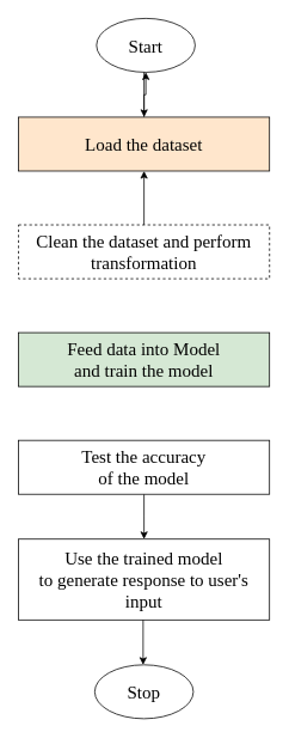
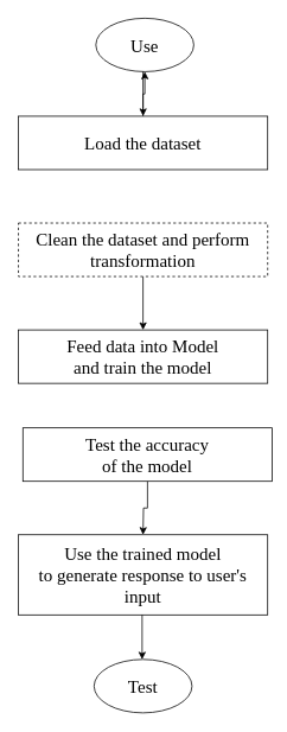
- <mxCell id="2" value="&lt;font style=&quot;font-size: 20px;&quot; face=&quot;Times New Roman&quot;&gt;Start&lt;/font&gt;" style="ellipse;whiteSpace=wrap;html=1;" parent="1" vertex="1"><mxGeometry x="107" y="20" width="110" height="60" as="geometry" /></mxCell>
+ <mxCell id="2" value="&lt;font style=&quot;font-size: 20px;&quot; face=&quot;Times New Roman&quot;&gt;Use&lt;/font&gt;" style="ellipse;whiteSpace=wrap;html=1;" parent="1" vertex="1"><mxGeometry x="107" y="20" width="110" height="60" as="geometry" /></mxCell>
- <mxCell id="6" value="&lt;font face=&quot;Times New Roman&quot; style=&quot;font-size: 20px;&quot;&gt;Load the dataset&lt;br&gt;&lt;/font&gt;" style="rounded=0;whiteSpace=wrap;html=1;fillColor=#ffe6cc;" parent="1" vertex="1"><mxGeometry x="20" y="130" width="280" height="60" as="geometry" /></mxCell>
+ <mxCell id="6" value="&lt;font face=&quot;Times New Roman&quot; style=&quot;font-size: 20px;&quot;&gt;Load the dataset&lt;br&gt;&lt;/font&gt;" style="rounded=0;whiteSpace=wrap;html=1;" parent="1" vertex="1"><mxGeometry x="20" y="130" width="280" height="60" as="geometry" /></mxCell>
- <mxCell id="3" value="" style="edgeStyle=orthogonalEdgeStyle;rounded=0;orthogonalLoop=1;jettySize=auto;html=1;" parent="1" source="4" target="6" edge="1"><mxGeometry relative="1" as="geometry" /></mxCell>
+ <mxCell id="3" value="" style="edgeStyle=orthogonalEdgeStyle;rounded=0;orthogonalLoop=1;jettySize=auto;html=1;" parent="1" source="4" target="7" edge="1"><mxGeometry relative="1" as="geometry" /></mxCell>
- <mxCell id="7" value="&lt;font face=&quot;Times New Roman&quot; style=&quot;font-size: 20px;&quot;&gt;Feed data into Model &lt;br&gt;and train the model&lt;/font&gt;" style="rounded=0;whiteSpace=wrap;html=1;fillColor=#d5e8d4;" parent="1" vertex="1"><mxGeometry x="20" y="370" width="280" height="60" as="geometry" /></mxCell>
+ <mxCell id="7" value="&lt;font face=&quot;Times New Roman&quot; style=&quot;font-size: 20px;&quot;&gt;Feed data into Model &lt;br&gt;and train the model&lt;/font&gt;" style="rounded=0;whiteSpace=wrap;html=1;" parent="1" vertex="1"><mxGeometry x="20" y="370" width="280" height="60" as="geometry" /></mxCell>
- <mxCell id="9" value="&lt;font style=&quot;font-size: 20px;&quot; face=&quot;Times New Roman&quot;&gt;Test the accuracy &lt;br&gt;of the model&lt;/font&gt;" style="rounded=0;whiteSpace=wrap;html=1;" parent="1" vertex="1"><mxGeometry x="20" y="490" width="280" height="60" as="geometry" /></mxCell>
+ <mxCell id="9" value="&lt;font style=&quot;font-size: 20px;&quot; face=&quot;Times New Roman&quot;&gt;Test the accuracy &lt;br&gt;of the model&lt;/font&gt;" style="rounded=0;whiteSpace=wrap;html=1;" parent="1" vertex="1"><mxGeometry x="25" y="480" width="280" height="60" as="geometry" /></mxCell>
- <mxCell id="12" value="&lt;font style=&quot;font-size: 20px;&quot; face=&quot;Times New Roman&quot;&gt;Stop&lt;/font&gt;" style="ellipse;whiteSpace=wrap;html=1;" parent="1" vertex="1"><mxGeometry x="105" y="740" width="110" height="60" as="geometry" /></mxCell>
+ <mxCell id="12" value="&lt;font style=&quot;font-size: 20px;&quot; face=&quot;Times New Roman&quot;&gt;Test&lt;/font&gt;" style="ellipse;whiteSpace=wrap;html=1;" parent="1" vertex="1"><mxGeometry x="105" y="740" width="110" height="60" as="geometry" /></mxCell>
